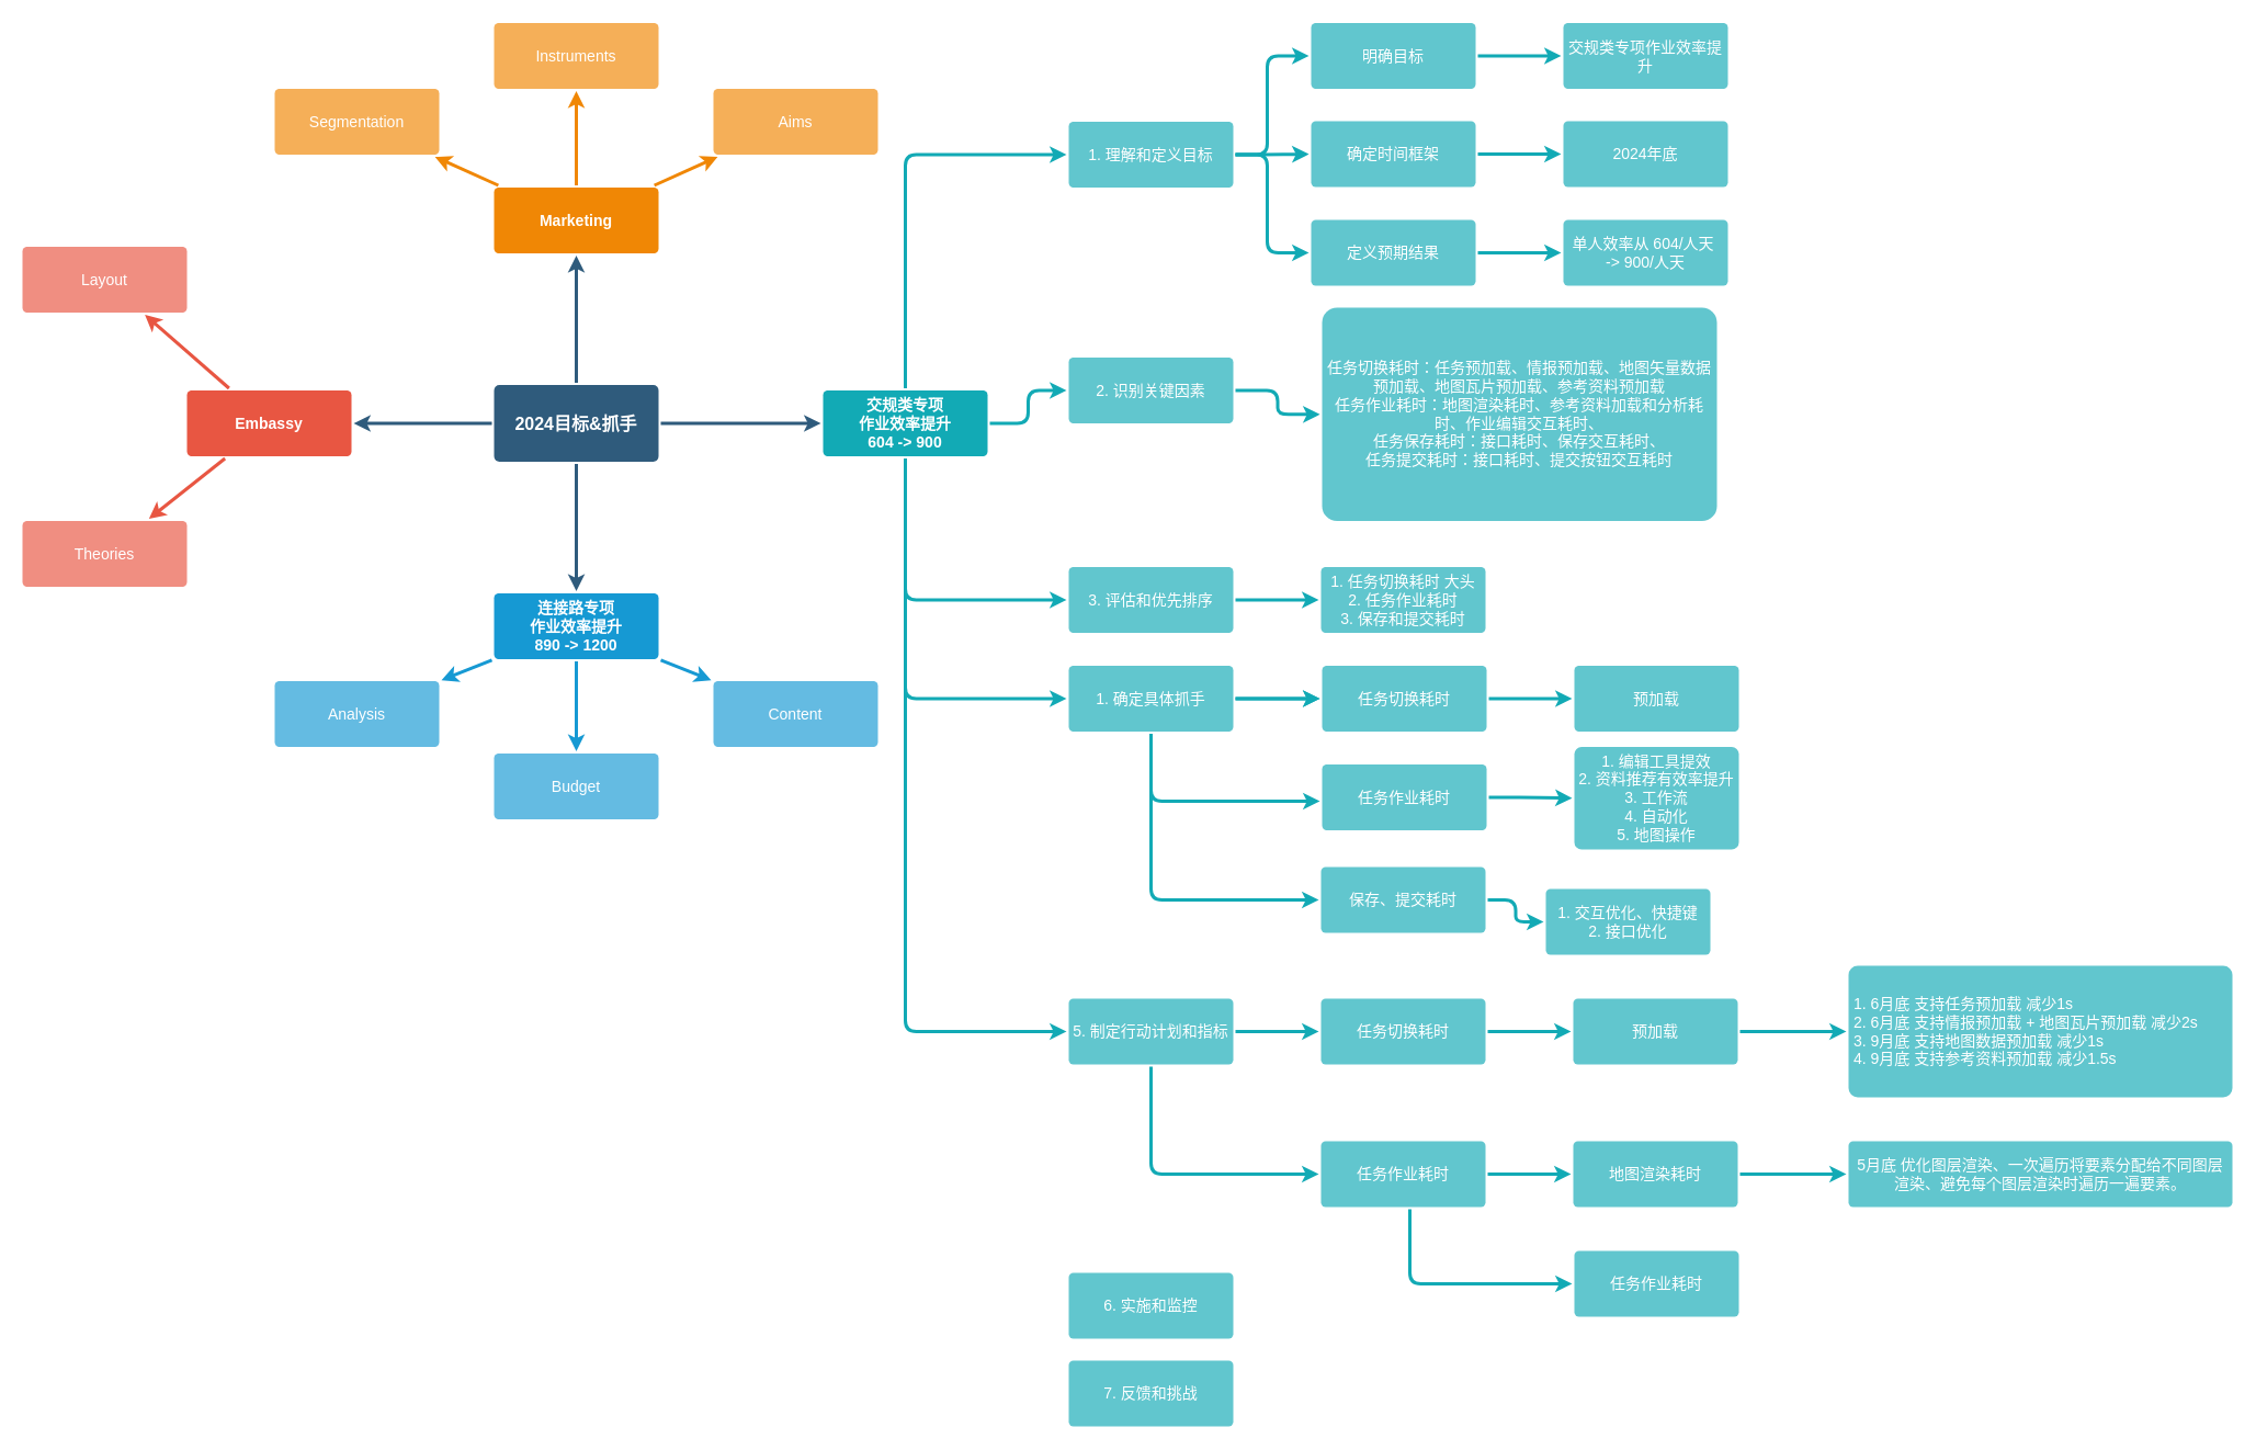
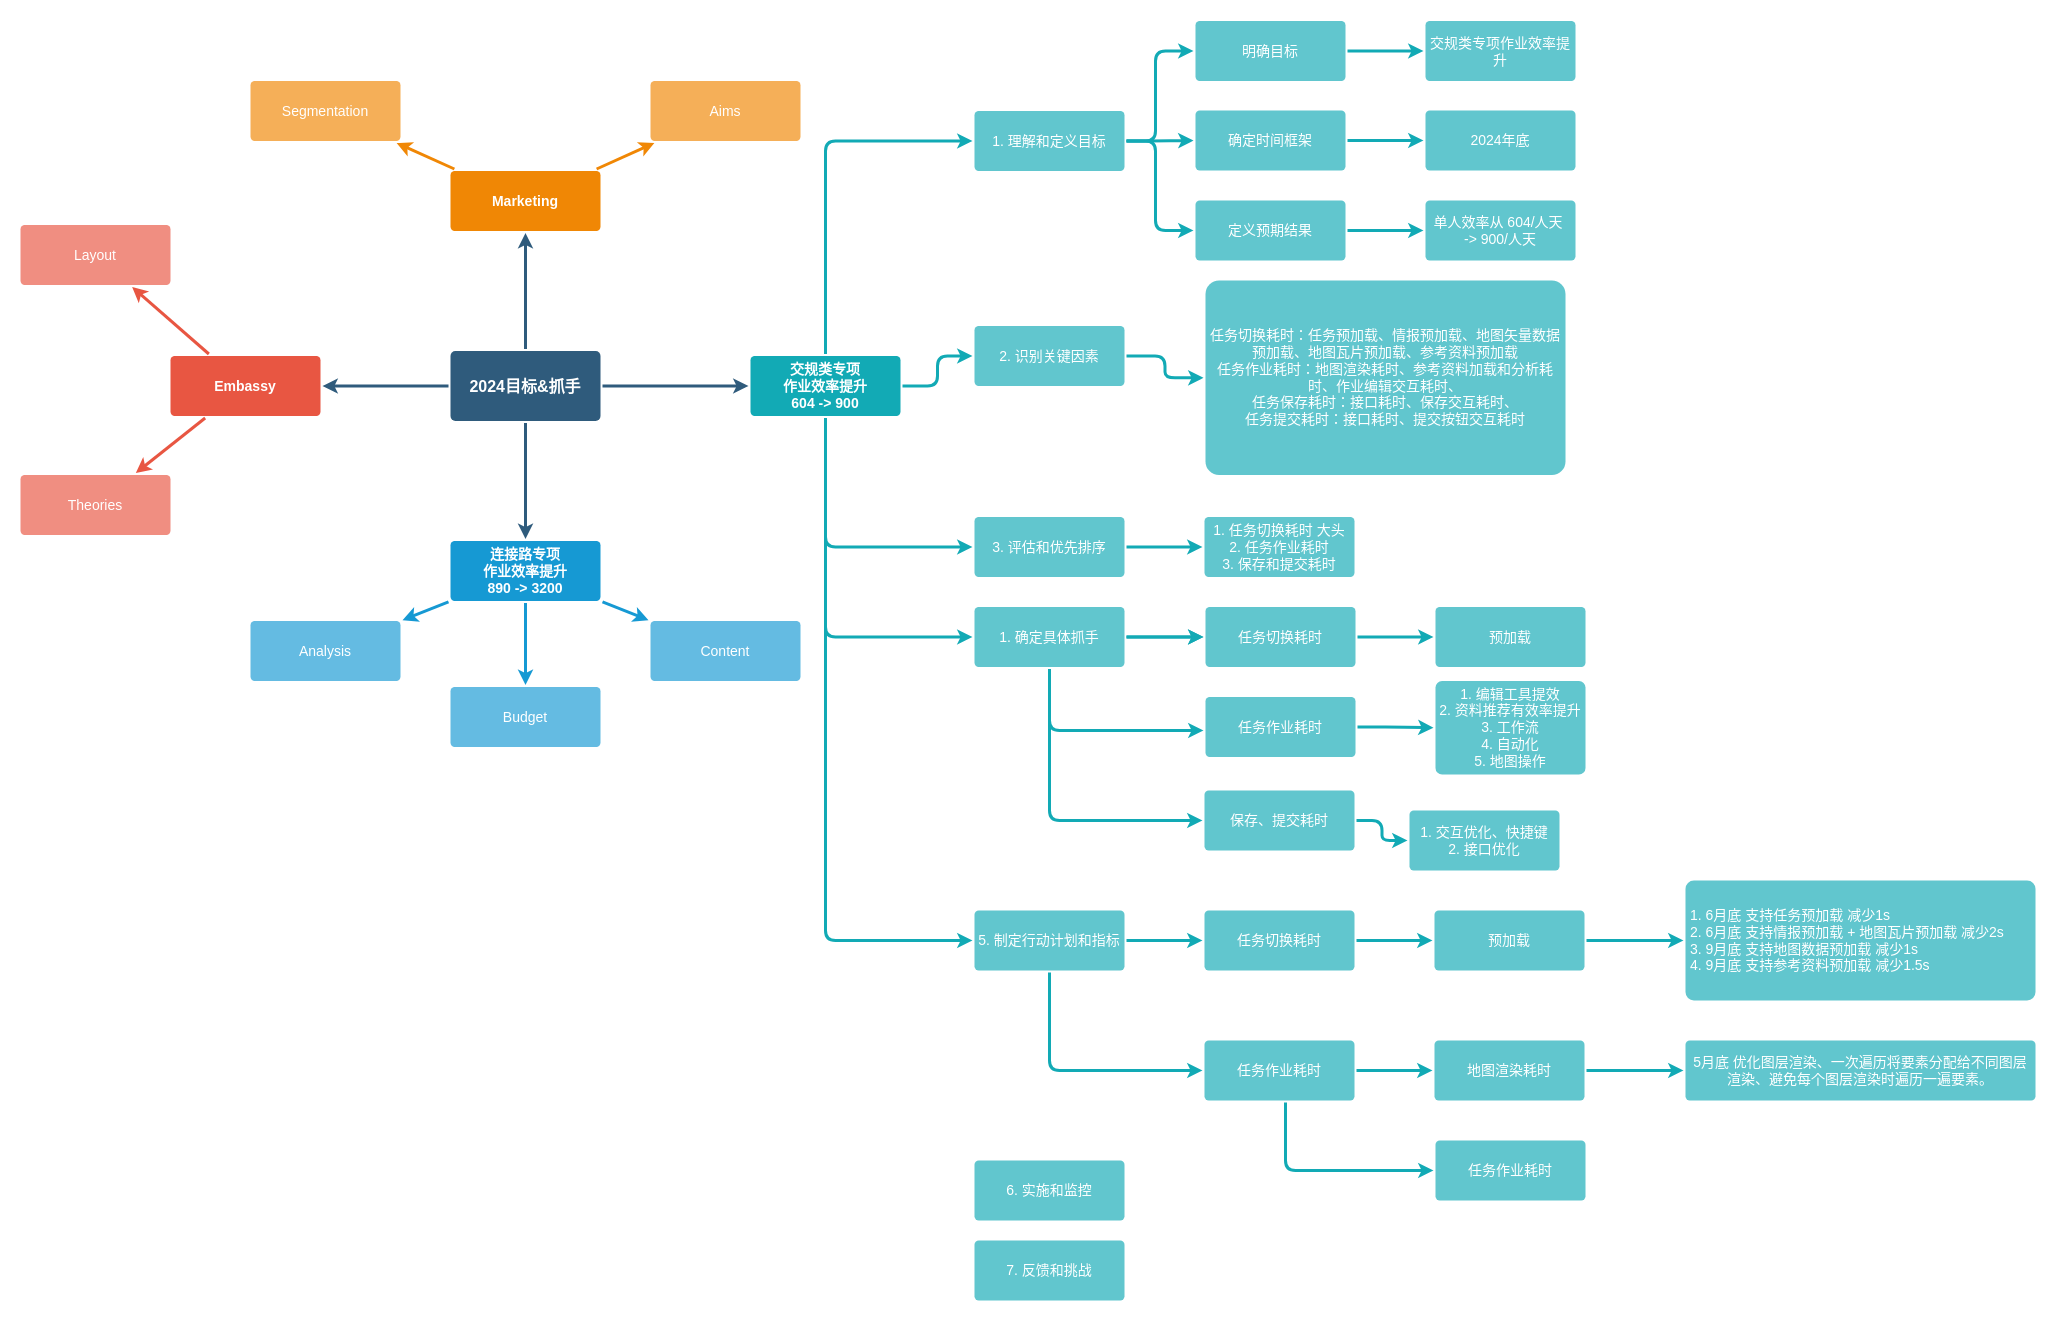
- <mxCell id="22" value="Instruments" style="rounded=1;whiteSpace=wrap;html=1;shadow=0;labelBackgroundColor=none;strokeColor=none;strokeWidth=3;fillColor=#f5af58;fontFamily=Helvetica;fontSize=14;fontColor=#FFFFFF;align=center;spacing=5;arcSize=7;perimeterSpacing=2;" parent="1" vertex="1"><mxGeometry x="450" y="20.5" width="150" height="60" as="geometry" /></mxCell>
- <mxCell id="23" value="" style="edgeStyle=none;rounded=0;jumpStyle=none;html=1;shadow=0;labelBackgroundColor=none;startArrow=none;startFill=0;endArrow=classic;endFill=1;jettySize=auto;orthogonalLoop=1;strokeColor=#F08705;strokeWidth=3;fontFamily=Helvetica;fontSize=14;fontColor=#FFFFFF;spacing=5;" parent="1" source="19" target="22" edge="1"><mxGeometry relative="1" as="geometry" /></mxCell>
- <mxCell id="15" value="连接路专项&lt;div&gt;作业效率提升&lt;/div&gt;&lt;div&gt;890 -&amp;gt; 1200&lt;/div&gt;" style="rounded=1;whiteSpace=wrap;html=1;shadow=0;labelBackgroundColor=none;strokeColor=none;strokeWidth=3;fillColor=#1699d3;fontFamily=Helvetica;fontSize=14;fontColor=#FFFFFF;align=center;spacing=5;fontStyle=1;arcSize=7;perimeterSpacing=2;" parent="1" vertex="1"><mxGeometry x="450" y="540.5" width="150" height="60" as="geometry" /></mxCell>
+ <mxCell id="15" value="连接路专项&lt;div&gt;作业效率提升&lt;/div&gt;&lt;div&gt;890 -&amp;gt; 3200&lt;/div&gt;" style="rounded=1;whiteSpace=wrap;html=1;shadow=0;labelBackgroundColor=none;strokeColor=none;strokeWidth=3;fillColor=#1699d3;fontFamily=Helvetica;fontSize=14;fontColor=#FFFFFF;align=center;spacing=5;fontStyle=1;arcSize=7;perimeterSpacing=2;" parent="1" vertex="1"><mxGeometry x="450" y="540.5" width="150" height="60" as="geometry" /></mxCell>
